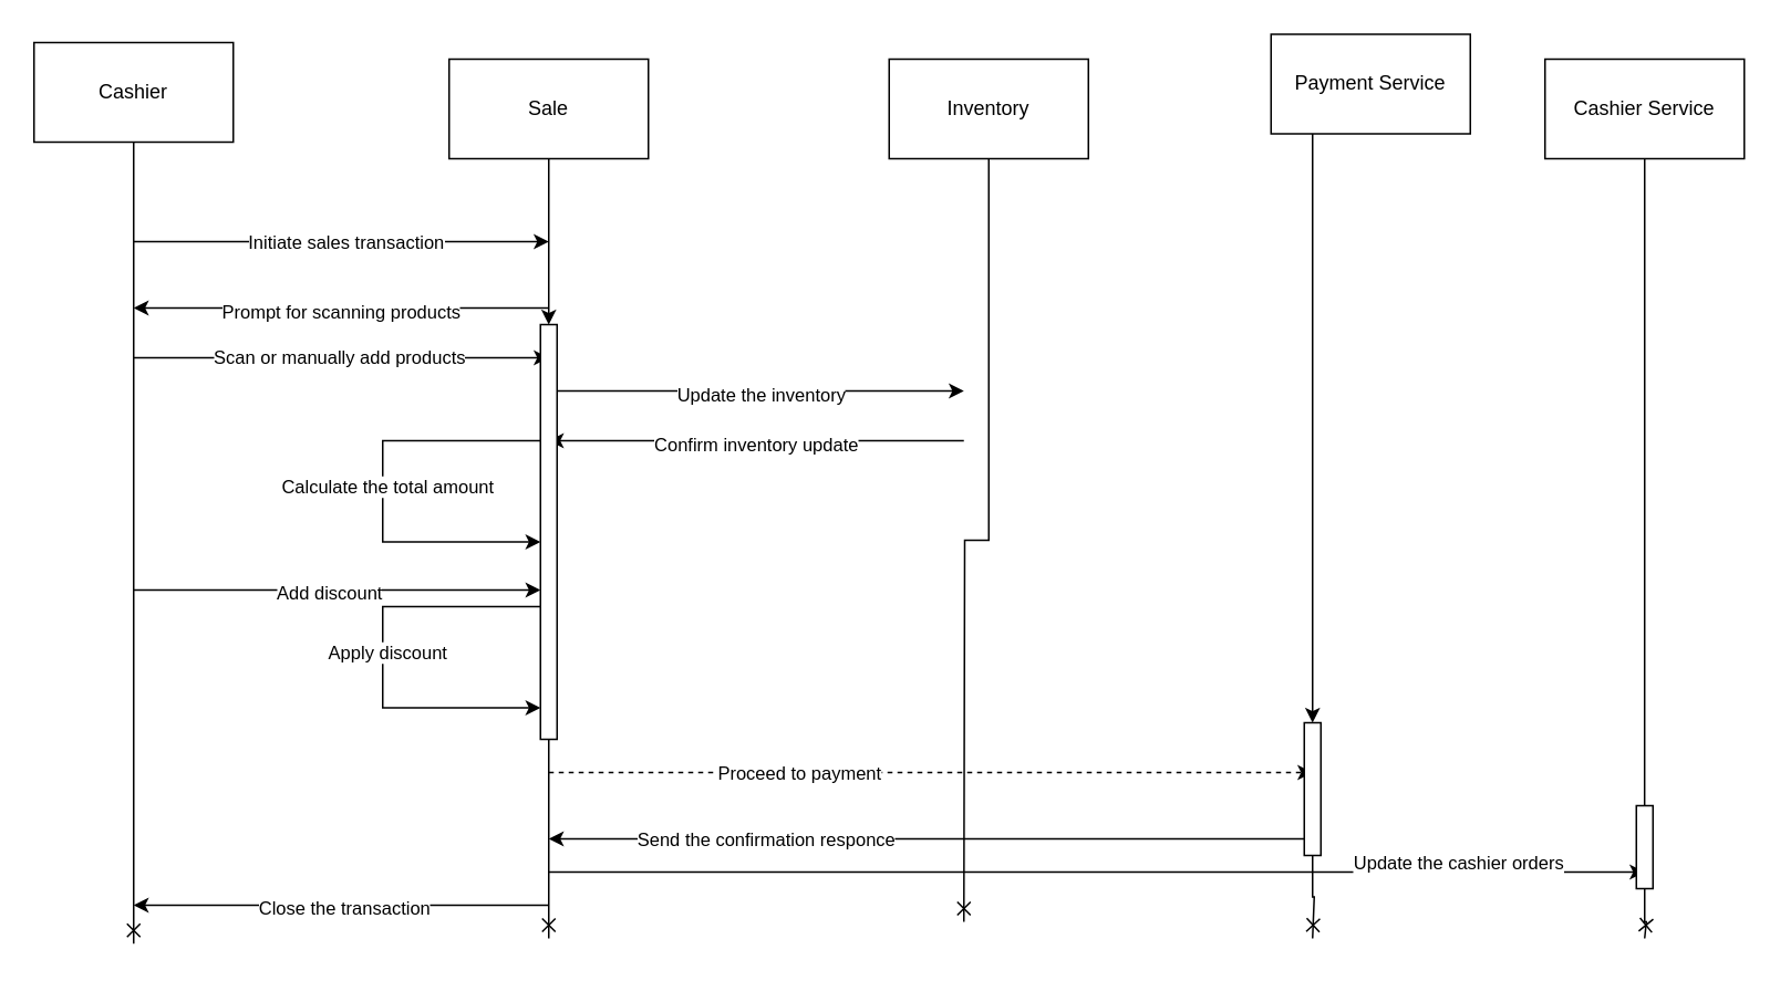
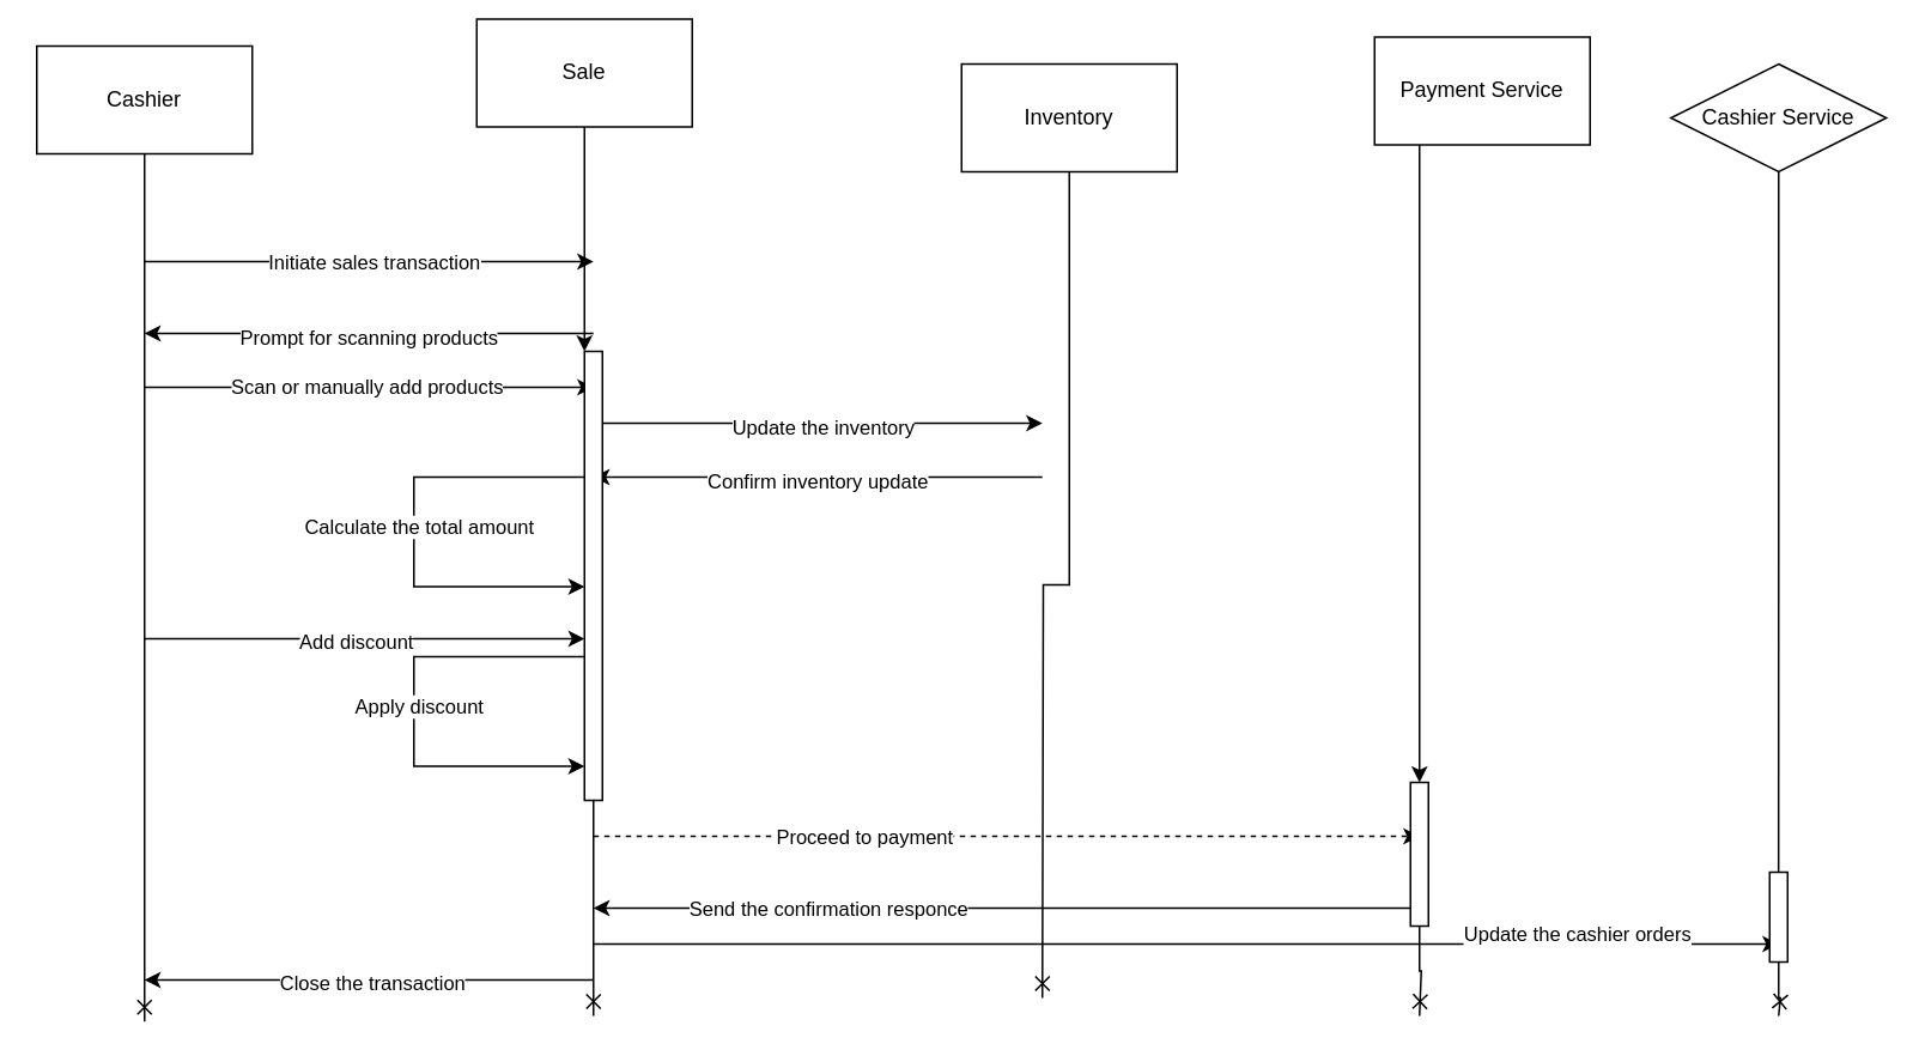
- <mxCell id="5" value="Sale" style="rounded=0;whiteSpace=wrap;html=1;" vertex="1" parent="1"><mxGeometry x="270" y="35" width="120" height="60" as="geometry" /></mxCell>
+ <mxCell id="5" value="Sale" style="rounded=0;whiteSpace=wrap;html=1;" vertex="1" parent="1"><mxGeometry x="265" y="10" width="120" height="60" as="geometry" /></mxCell>
- <mxCell id="35" value="Cashier Service" style="rounded=0;whiteSpace=wrap;html=1;" vertex="1" parent="1"><mxGeometry x="930" y="35" width="120" height="60" as="geometry" /></mxCell>
+ <mxCell id="35" value="Cashier Service" style="rhombus;whiteSpace=wrap;html=1;" vertex="1" parent="1"><mxGeometry x="930" y="35" width="120" height="60" as="geometry" /></mxCell>
